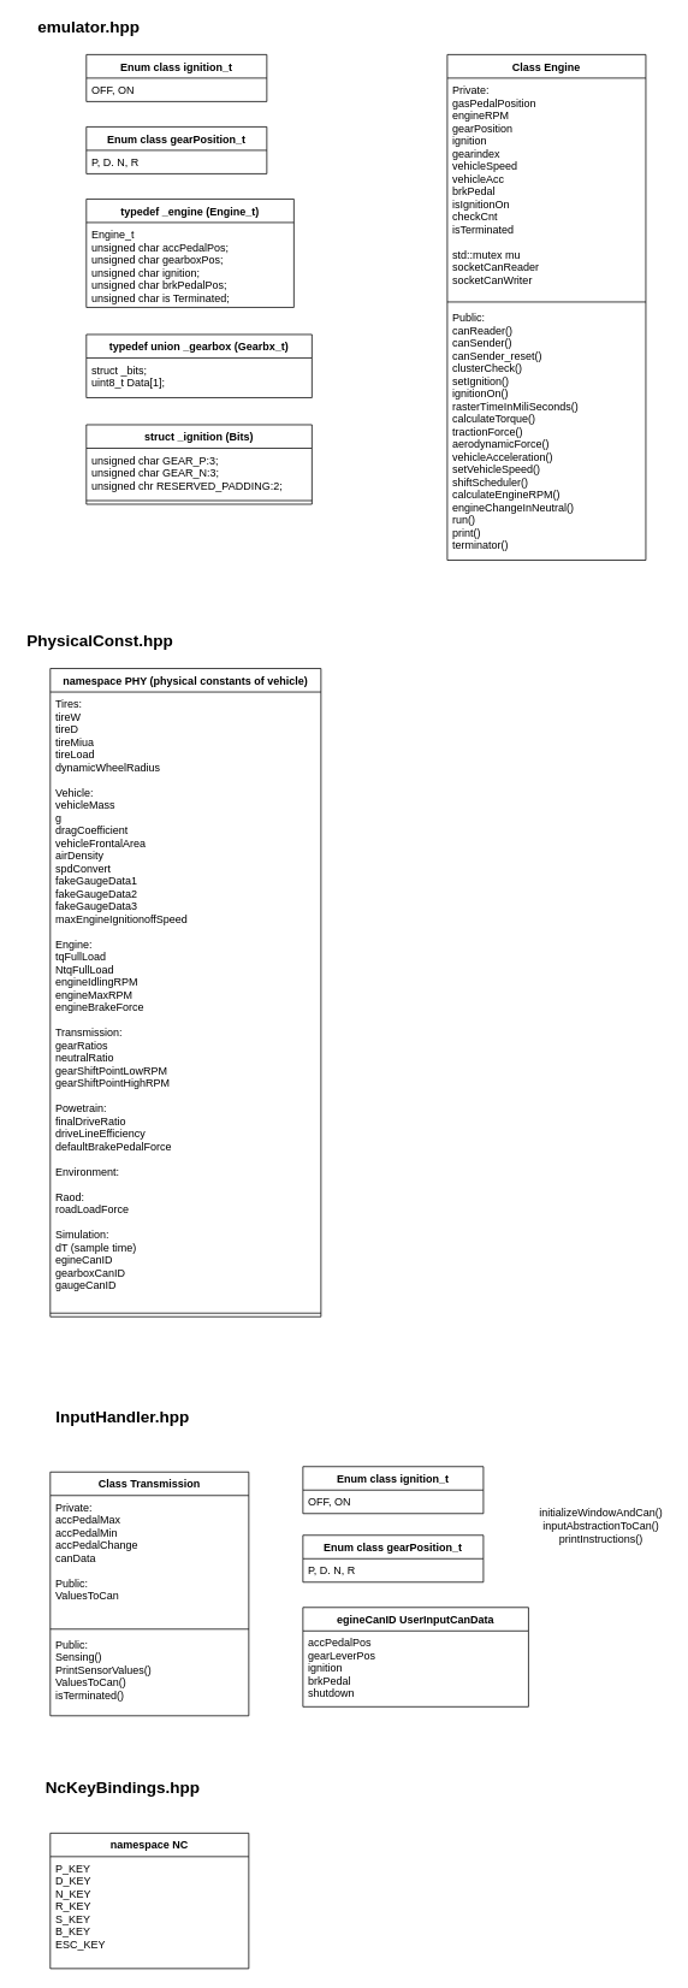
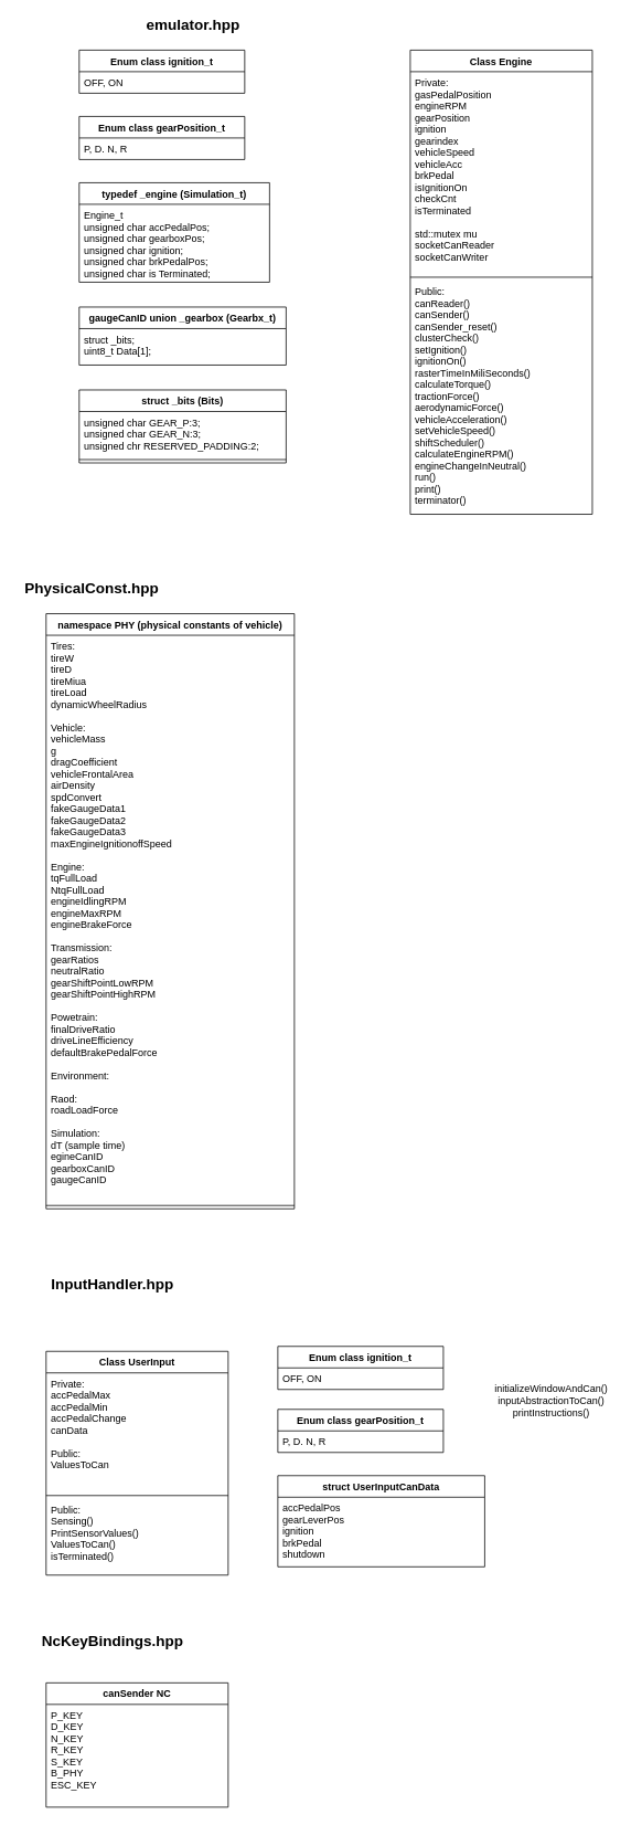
- <mxCell id="21" value="&lt;b style=&quot;font-size: 18px&quot;&gt;emulator.hpp&amp;nbsp;&lt;/b&gt;" style="text;html=1;align=center;verticalAlign=middle;resizable=0;points=[];autosize=1;strokeColor=none;" vertex="1" parent="1"><mxGeometry x="35" y="20" width="130" height="20" as="geometry" /></mxCell>
+ <mxCell id="21" value="&lt;b style=&quot;font-size: 18px&quot;&gt;emulator.hpp&amp;nbsp;&lt;/b&gt;" style="text;html=1;align=center;verticalAlign=middle;resizable=0;points=[];autosize=1;strokeColor=none;" vertex="1" parent="1"><mxGeometry x="170" y="20" width="130" height="20" as="geometry" /></mxCell>
- <mxCell id="11" value="typedef _engine (Engine_t)" style="swimlane;fontStyle=1;align=center;verticalAlign=top;childLayout=stackLayout;horizontal=1;startSize=26;horizontalStack=0;resizeParent=1;resizeParentMax=0;resizeLast=0;collapsible=1;marginBottom=0;" parent="1" vertex="1"><mxGeometry x="95" y="220" width="230" height="120" as="geometry" /></mxCell>
+ <mxCell id="11" value="typedef _engine (Simulation_t)" style="swimlane;fontStyle=1;align=center;verticalAlign=top;childLayout=stackLayout;horizontal=1;startSize=26;horizontalStack=0;resizeParent=1;resizeParentMax=0;resizeLast=0;collapsible=1;marginBottom=0;" parent="1" vertex="1"><mxGeometry x="95" y="220" width="230" height="120" as="geometry" /></mxCell>
- <mxCell id="6" value="typedef union _gearbox (Gearbx_t)" style="swimlane;fontStyle=1;align=center;verticalAlign=top;childLayout=stackLayout;horizontal=1;startSize=26;horizontalStack=0;resizeParent=1;resizeParentMax=0;resizeLast=0;collapsible=1;marginBottom=0;" parent="1" vertex="1"><mxGeometry x="95" y="370" width="250" height="70" as="geometry" /></mxCell>
+ <mxCell id="6" value="gaugeCanID union _gearbox (Gearbx_t)" style="swimlane;fontStyle=1;align=center;verticalAlign=top;childLayout=stackLayout;horizontal=1;startSize=26;horizontalStack=0;resizeParent=1;resizeParentMax=0;resizeLast=0;collapsible=1;marginBottom=0;" parent="1" vertex="1"><mxGeometry x="95" y="370" width="250" height="70" as="geometry" /></mxCell>
- <mxCell id="8" value="struct _ignition (Bits)" style="swimlane;fontStyle=1;align=center;verticalAlign=top;childLayout=stackLayout;horizontal=1;startSize=26;horizontalStack=0;resizeParent=1;resizeParentMax=0;resizeLast=0;collapsible=1;marginBottom=0;" parent="1" vertex="1"><mxGeometry x="95" y="470" width="250" height="88" as="geometry" /></mxCell>
+ <mxCell id="8" value="struct _bits (Bits)" style="swimlane;fontStyle=1;align=center;verticalAlign=top;childLayout=stackLayout;horizontal=1;startSize=26;horizontalStack=0;resizeParent=1;resizeParentMax=0;resizeLast=0;collapsible=1;marginBottom=0;" parent="1" vertex="1"><mxGeometry x="95" y="470" width="250" height="88" as="geometry" /></mxCell>
- <mxCell id="20" value="&lt;font style=&quot;font-size: 18px&quot;&gt;&lt;b&gt;InputHandler.hpp&lt;/b&gt;&lt;/font&gt;" style="text;html=1;align=center;verticalAlign=middle;resizable=0;points=[];autosize=1;strokeColor=none;" vertex="1" parent="1"><mxGeometry x="55" y="1560" width="160" height="20" as="geometry" /></mxCell>
+ <mxCell id="20" value="&lt;font style=&quot;font-size: 18px&quot;&gt;&lt;b&gt;InputHandler.hpp&lt;/b&gt;&lt;/font&gt;" style="text;html=1;align=center;verticalAlign=middle;resizable=0;points=[];autosize=1;strokeColor=none;" vertex="1" parent="1"><mxGeometry x="55" y="1540" width="160" height="20" as="geometry" /></mxCell>
- <mxCell id="22" value="Class Transmission" style="swimlane;fontStyle=1;align=center;verticalAlign=top;childLayout=stackLayout;horizontal=1;startSize=26;horizontalStack=0;resizeParent=1;resizeParentMax=0;resizeLast=0;collapsible=1;marginBottom=0;" vertex="1" parent="1"><mxGeometry x="55" y="1630" width="220" height="270" as="geometry" /></mxCell>
+ <mxCell id="22" value="Class UserInput" style="swimlane;fontStyle=1;align=center;verticalAlign=top;childLayout=stackLayout;horizontal=1;startSize=26;horizontalStack=0;resizeParent=1;resizeParentMax=0;resizeLast=0;collapsible=1;marginBottom=0;" vertex="1" parent="1"><mxGeometry x="55" y="1630" width="220" height="270" as="geometry" /></mxCell>
- <mxCell id="34" value="egineCanID UserInputCanData" style="swimlane;fontStyle=1;align=center;verticalAlign=top;childLayout=stackLayout;horizontal=1;startSize=26;horizontalStack=0;resizeParent=1;resizeParentMax=0;resizeLast=0;collapsible=1;marginBottom=0;" vertex="1" parent="1"><mxGeometry x="335" y="1780" width="250" height="110" as="geometry" /></mxCell>
+ <mxCell id="34" value="struct UserInputCanData" style="swimlane;fontStyle=1;align=center;verticalAlign=top;childLayout=stackLayout;horizontal=1;startSize=26;horizontalStack=0;resizeParent=1;resizeParentMax=0;resizeLast=0;collapsible=1;marginBottom=0;" vertex="1" parent="1"><mxGeometry x="335" y="1780" width="250" height="110" as="geometry" /></mxCell>
- <mxCell id="27" value="namespace NC" style="swimlane;fontStyle=1;align=center;verticalAlign=top;childLayout=stackLayout;horizontal=1;startSize=26;horizontalStack=0;resizeParent=1;resizeParentMax=0;resizeLast=0;collapsible=1;marginBottom=0;" vertex="1" parent="1"><mxGeometry x="55" y="2030" width="220" height="150" as="geometry" /></mxCell>
+ <mxCell id="27" value="canSender NC" style="swimlane;fontStyle=1;align=center;verticalAlign=top;childLayout=stackLayout;horizontal=1;startSize=26;horizontalStack=0;resizeParent=1;resizeParentMax=0;resizeLast=0;collapsible=1;marginBottom=0;" vertex="1" parent="1"><mxGeometry x="55" y="2030" width="220" height="150" as="geometry" /></mxCell>
- <mxCell id="28" value="P_KEY&#10;D_KEY&#10;N_KEY&#10;R_KEY&#10;S_KEY&#10;B_KEY&#10;ESC_KEY" style="text;strokeColor=none;fillColor=none;align=left;verticalAlign=top;spacingLeft=4;spacingRight=4;overflow=hidden;rotatable=0;points=[[0,0.5],[1,0.5]];portConstraint=eastwest;" vertex="1" parent="27"><mxGeometry y="26" width="220" height="124" as="geometry" /></mxCell>
+ <mxCell id="28" value="P_KEY&#10;D_KEY&#10;N_KEY&#10;R_KEY&#10;S_KEY&#10;B_PHY&#10;ESC_KEY" style="text;strokeColor=none;fillColor=none;align=left;verticalAlign=top;spacingLeft=4;spacingRight=4;overflow=hidden;rotatable=0;points=[[0,0.5],[1,0.5]];portConstraint=eastwest;" vertex="1" parent="27"><mxGeometry y="26" width="220" height="124" as="geometry" /></mxCell>
